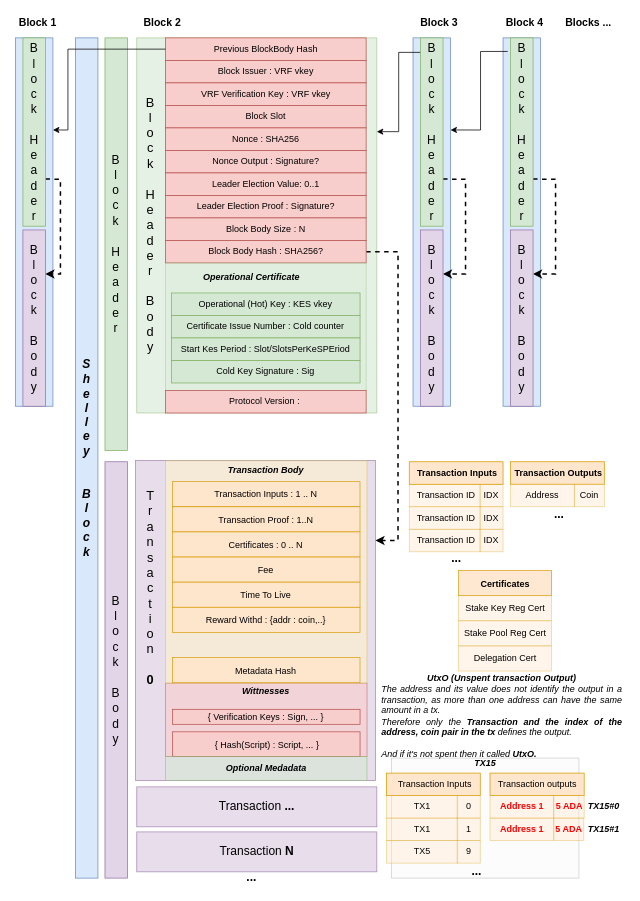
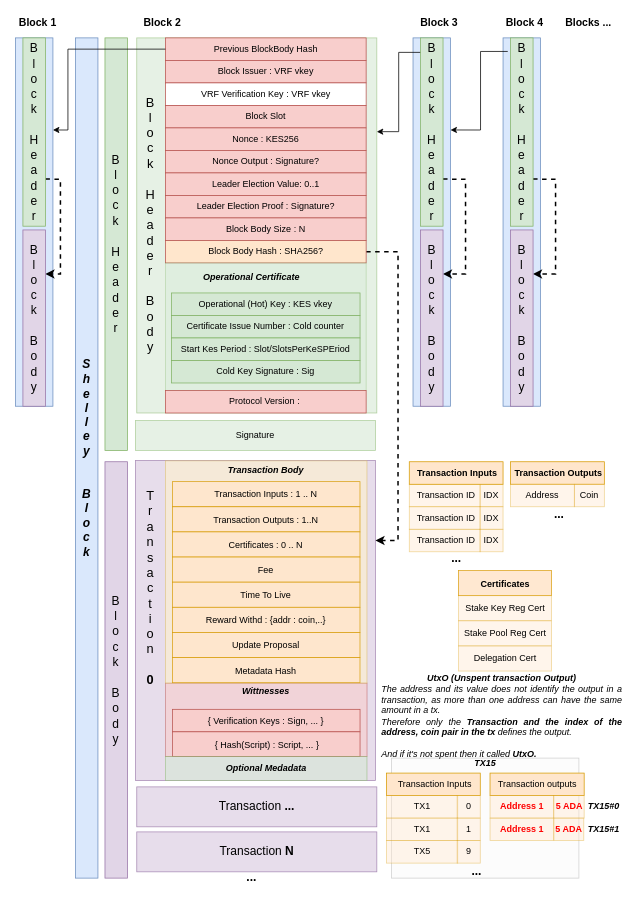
- <mxCell id="10" value="VRF Verification Key : VRF vkey" style="rounded=0;whiteSpace=wrap;html=1;fillColor=#f8cecc;strokeColor=#b85450;align=center;" parent="1" vertex="1"><mxGeometry x="220" y="110" width="267.5" height="30" as="geometry" /></mxCell>
+ <mxCell id="10" value="VRF Verification Key : VRF vkey" style="rounded=0;whiteSpace=wrap;html=1;fillColor=#ffffff;strokeColor=#b85450;align=center;" parent="1" vertex="1"><mxGeometry x="220" y="110" width="267.5" height="30" as="geometry" /></mxCell>
- <mxCell id="12" value="Nonce : SHA256" style="rounded=0;whiteSpace=wrap;html=1;fillColor=#f8cecc;strokeColor=#b85450;align=center;" parent="1" vertex="1"><mxGeometry x="220" y="170" width="267.5" height="30" as="geometry" /></mxCell>
+ <mxCell id="12" value="Nonce : KES256" style="rounded=0;whiteSpace=wrap;html=1;fillColor=#f8cecc;strokeColor=#b85450;align=center;" parent="1" vertex="1"><mxGeometry x="220" y="170" width="267.5" height="30" as="geometry" /></mxCell>
- <mxCell id="18" value="Block Body Hash : SHA256?" style="rounded=0;whiteSpace=wrap;html=1;fillColor=#f8cecc;strokeColor=#b85450;align=center;" parent="1" vertex="1"><mxGeometry x="220" y="320" width="267.5" height="30" as="geometry" /></mxCell>
+ <mxCell id="18" value="Block Body Hash : SHA256?" style="rounded=0;whiteSpace=wrap;html=1;fillColor=#ffe6cc;strokeColor=#b85450;align=center;" parent="1" vertex="1"><mxGeometry x="220" y="320" width="267.5" height="30" as="geometry" /></mxCell>
+ <mxCell id="42" value="&lt;font style=&quot;font-size: 12px;&quot;&gt;Signature&lt;br style=&quot;font-size: 12px;&quot;&gt;&lt;/font&gt;" style="rounded=0;whiteSpace=wrap;html=1;fontSize=12;align=center;fillColor=#d5e8d4;strokeColor=#82b366;opacity=60;" parent="1" vertex="1"><mxGeometry x="180" y="560" width="320" height="40" as="geometry" /></mxCell>
- <mxCell id="30" value="&lt;font style=&quot;font-size: 12px&quot;&gt;Transaction Proof : 1..N&lt;/font&gt;" style="rounded=0;whiteSpace=wrap;html=1;fontSize=17;opacity=90;align=center;fillColor=#ffe6cc;strokeColor=#d79b00;imageHeight=24;" parent="1" vertex="1"><mxGeometry x="229.3" y="675" width="250" height="33.5" as="geometry" /></mxCell>
+ <mxCell id="30" value="&lt;font style=&quot;font-size: 12px&quot;&gt;Transaction Outputs : 1..N&lt;/font&gt;" style="rounded=0;whiteSpace=wrap;html=1;fontSize=17;opacity=90;align=center;fillColor=#ffe6cc;strokeColor=#d79b00;imageHeight=24;" parent="1" vertex="1"><mxGeometry x="229.3" y="675" width="250" height="33.5" as="geometry" /></mxCell>
+ <mxCell id="35" value="&lt;font style=&quot;font-size: 12px&quot;&gt;Update Proposal&lt;/font&gt;" style="rounded=0;whiteSpace=wrap;html=1;fontSize=17;opacity=90;align=center;fillColor=#ffe6cc;strokeColor=#d79b00;imageHeight=24;" parent="1" vertex="1"><mxGeometry x="229.3" y="842.5" width="250" height="33.5" as="geometry" /></mxCell>
- <mxCell id="37" value="&lt;font style=&quot;font-size: 12px&quot;&gt;{ Verification Keys : Sign, ... }&lt;/font&gt;" style="rounded=0;whiteSpace=wrap;html=1;fontSize=17;align=center;fillColor=#f8cecc;strokeColor=#b85450;" parent="1" vertex="1"><mxGeometry x="229.38" y="945" width="250" height="20" as="geometry" /></mxCell>
+ <mxCell id="37" value="&lt;font style=&quot;font-size: 12px&quot;&gt;{ Verification Keys : Sign, ... }&lt;/font&gt;" style="rounded=0;whiteSpace=wrap;html=1;fontSize=17;align=center;fillColor=#f8cecc;strokeColor=#b85450;" parent="1" vertex="1"><mxGeometry x="229.38" y="945" width="250" height="30" as="geometry" /></mxCell>
